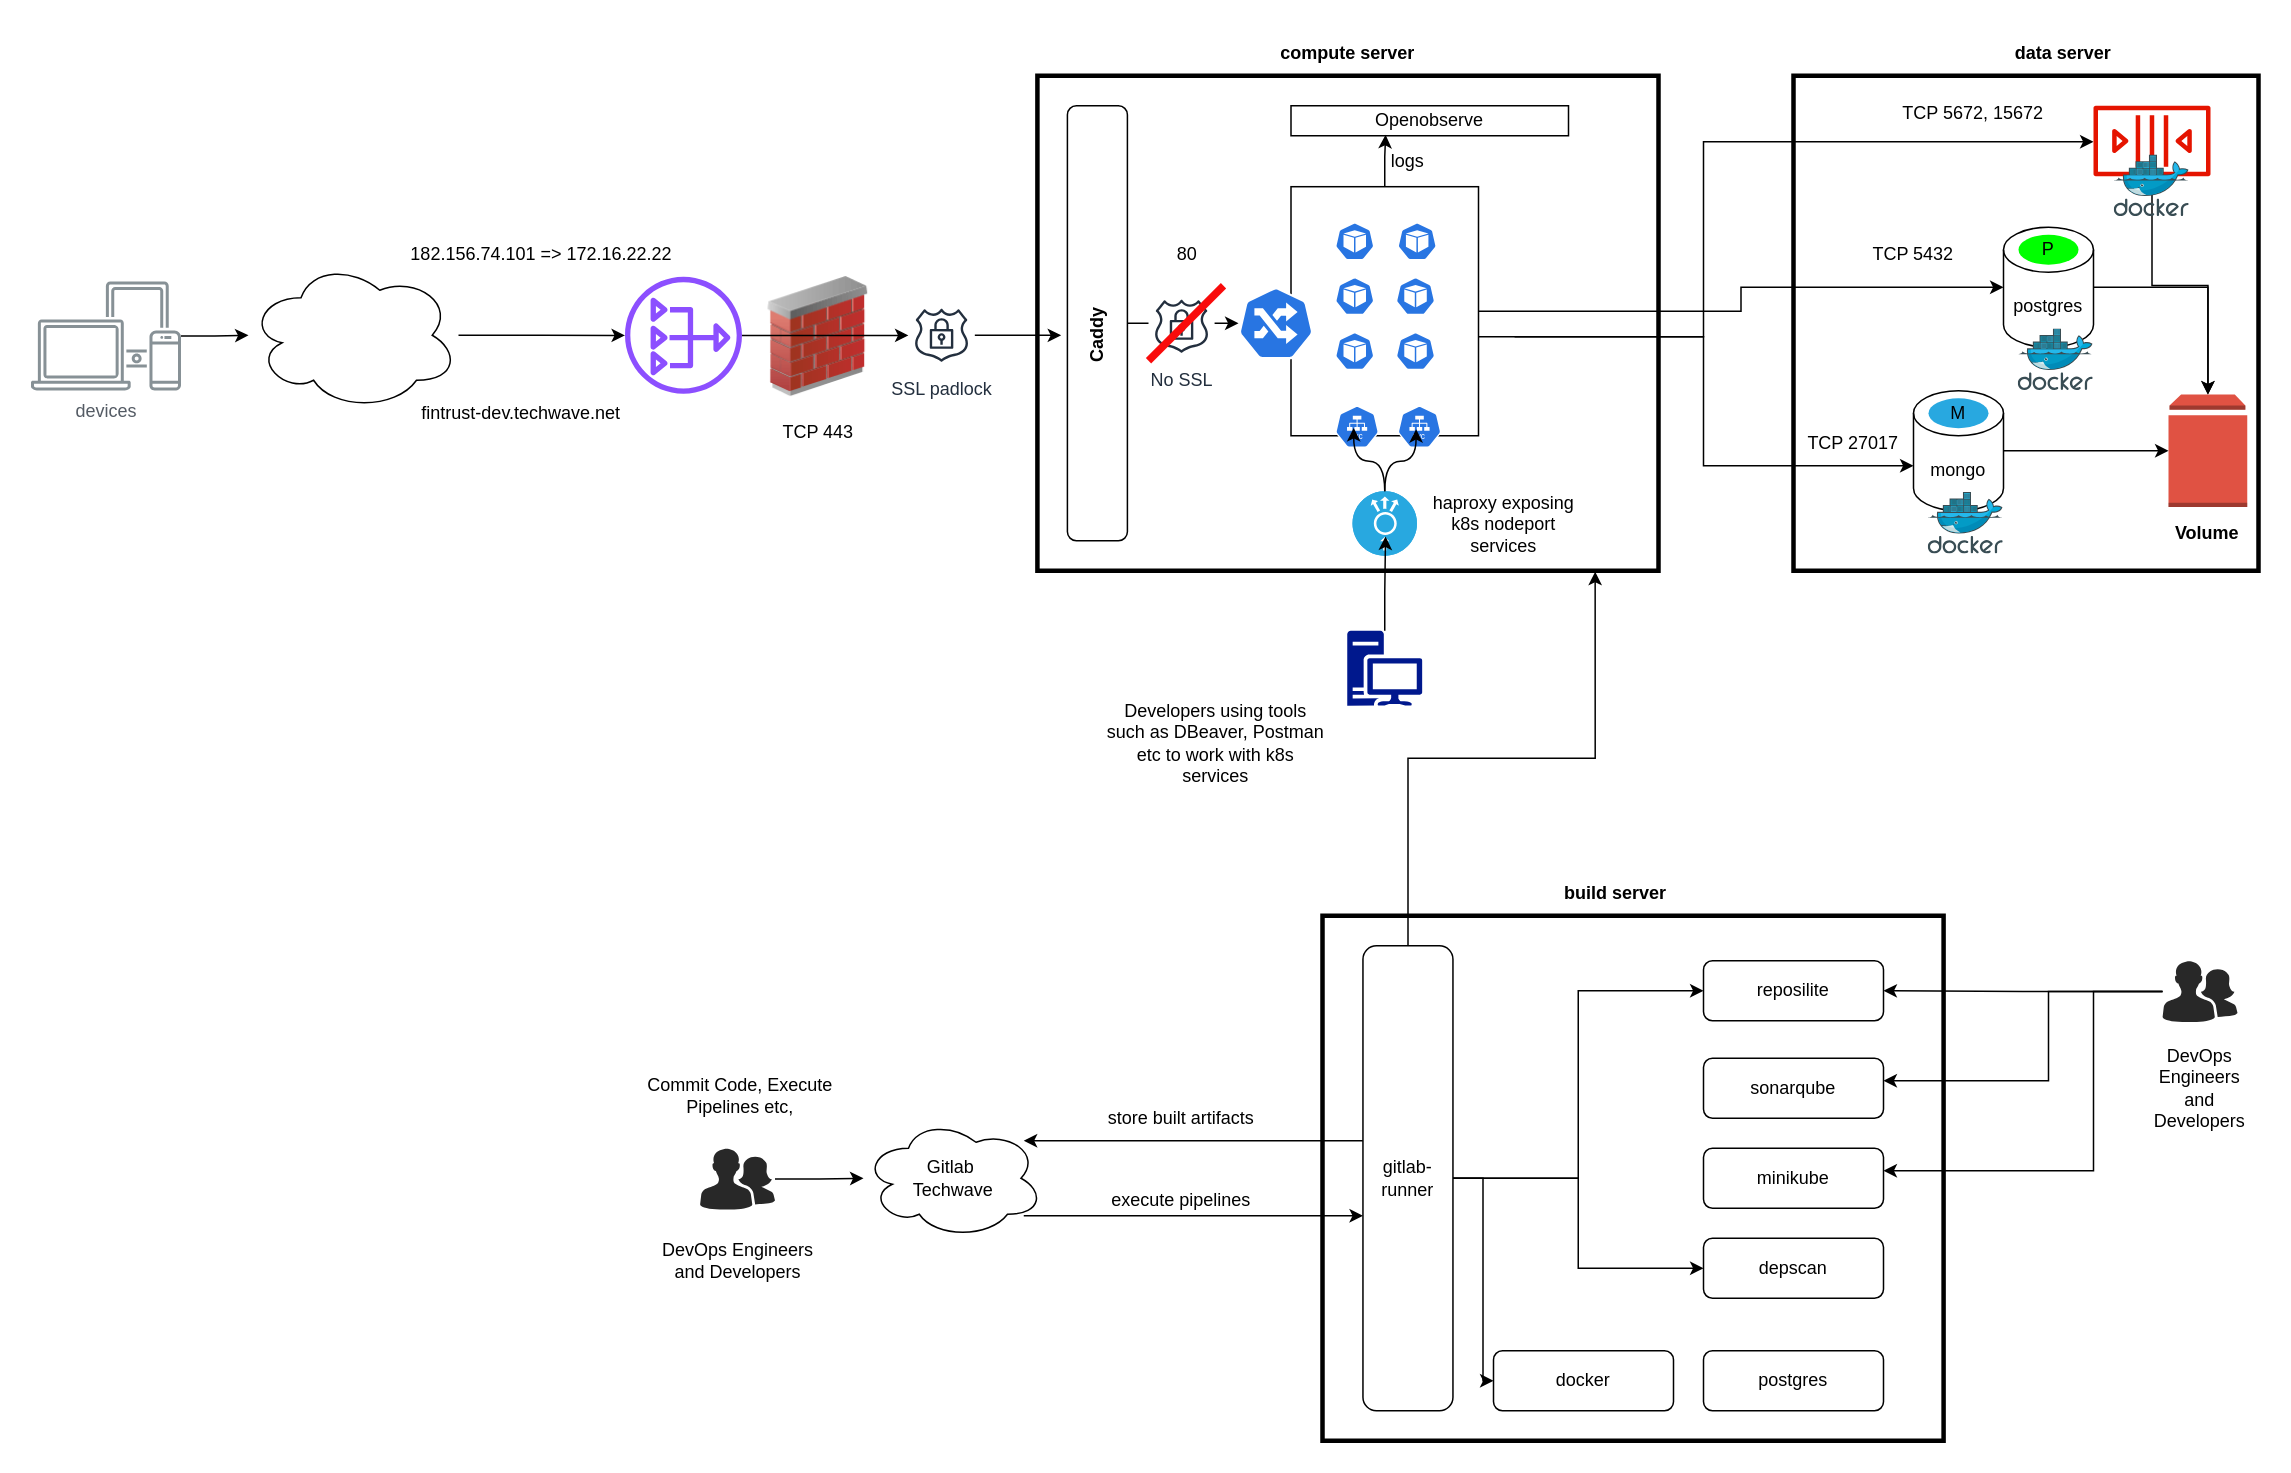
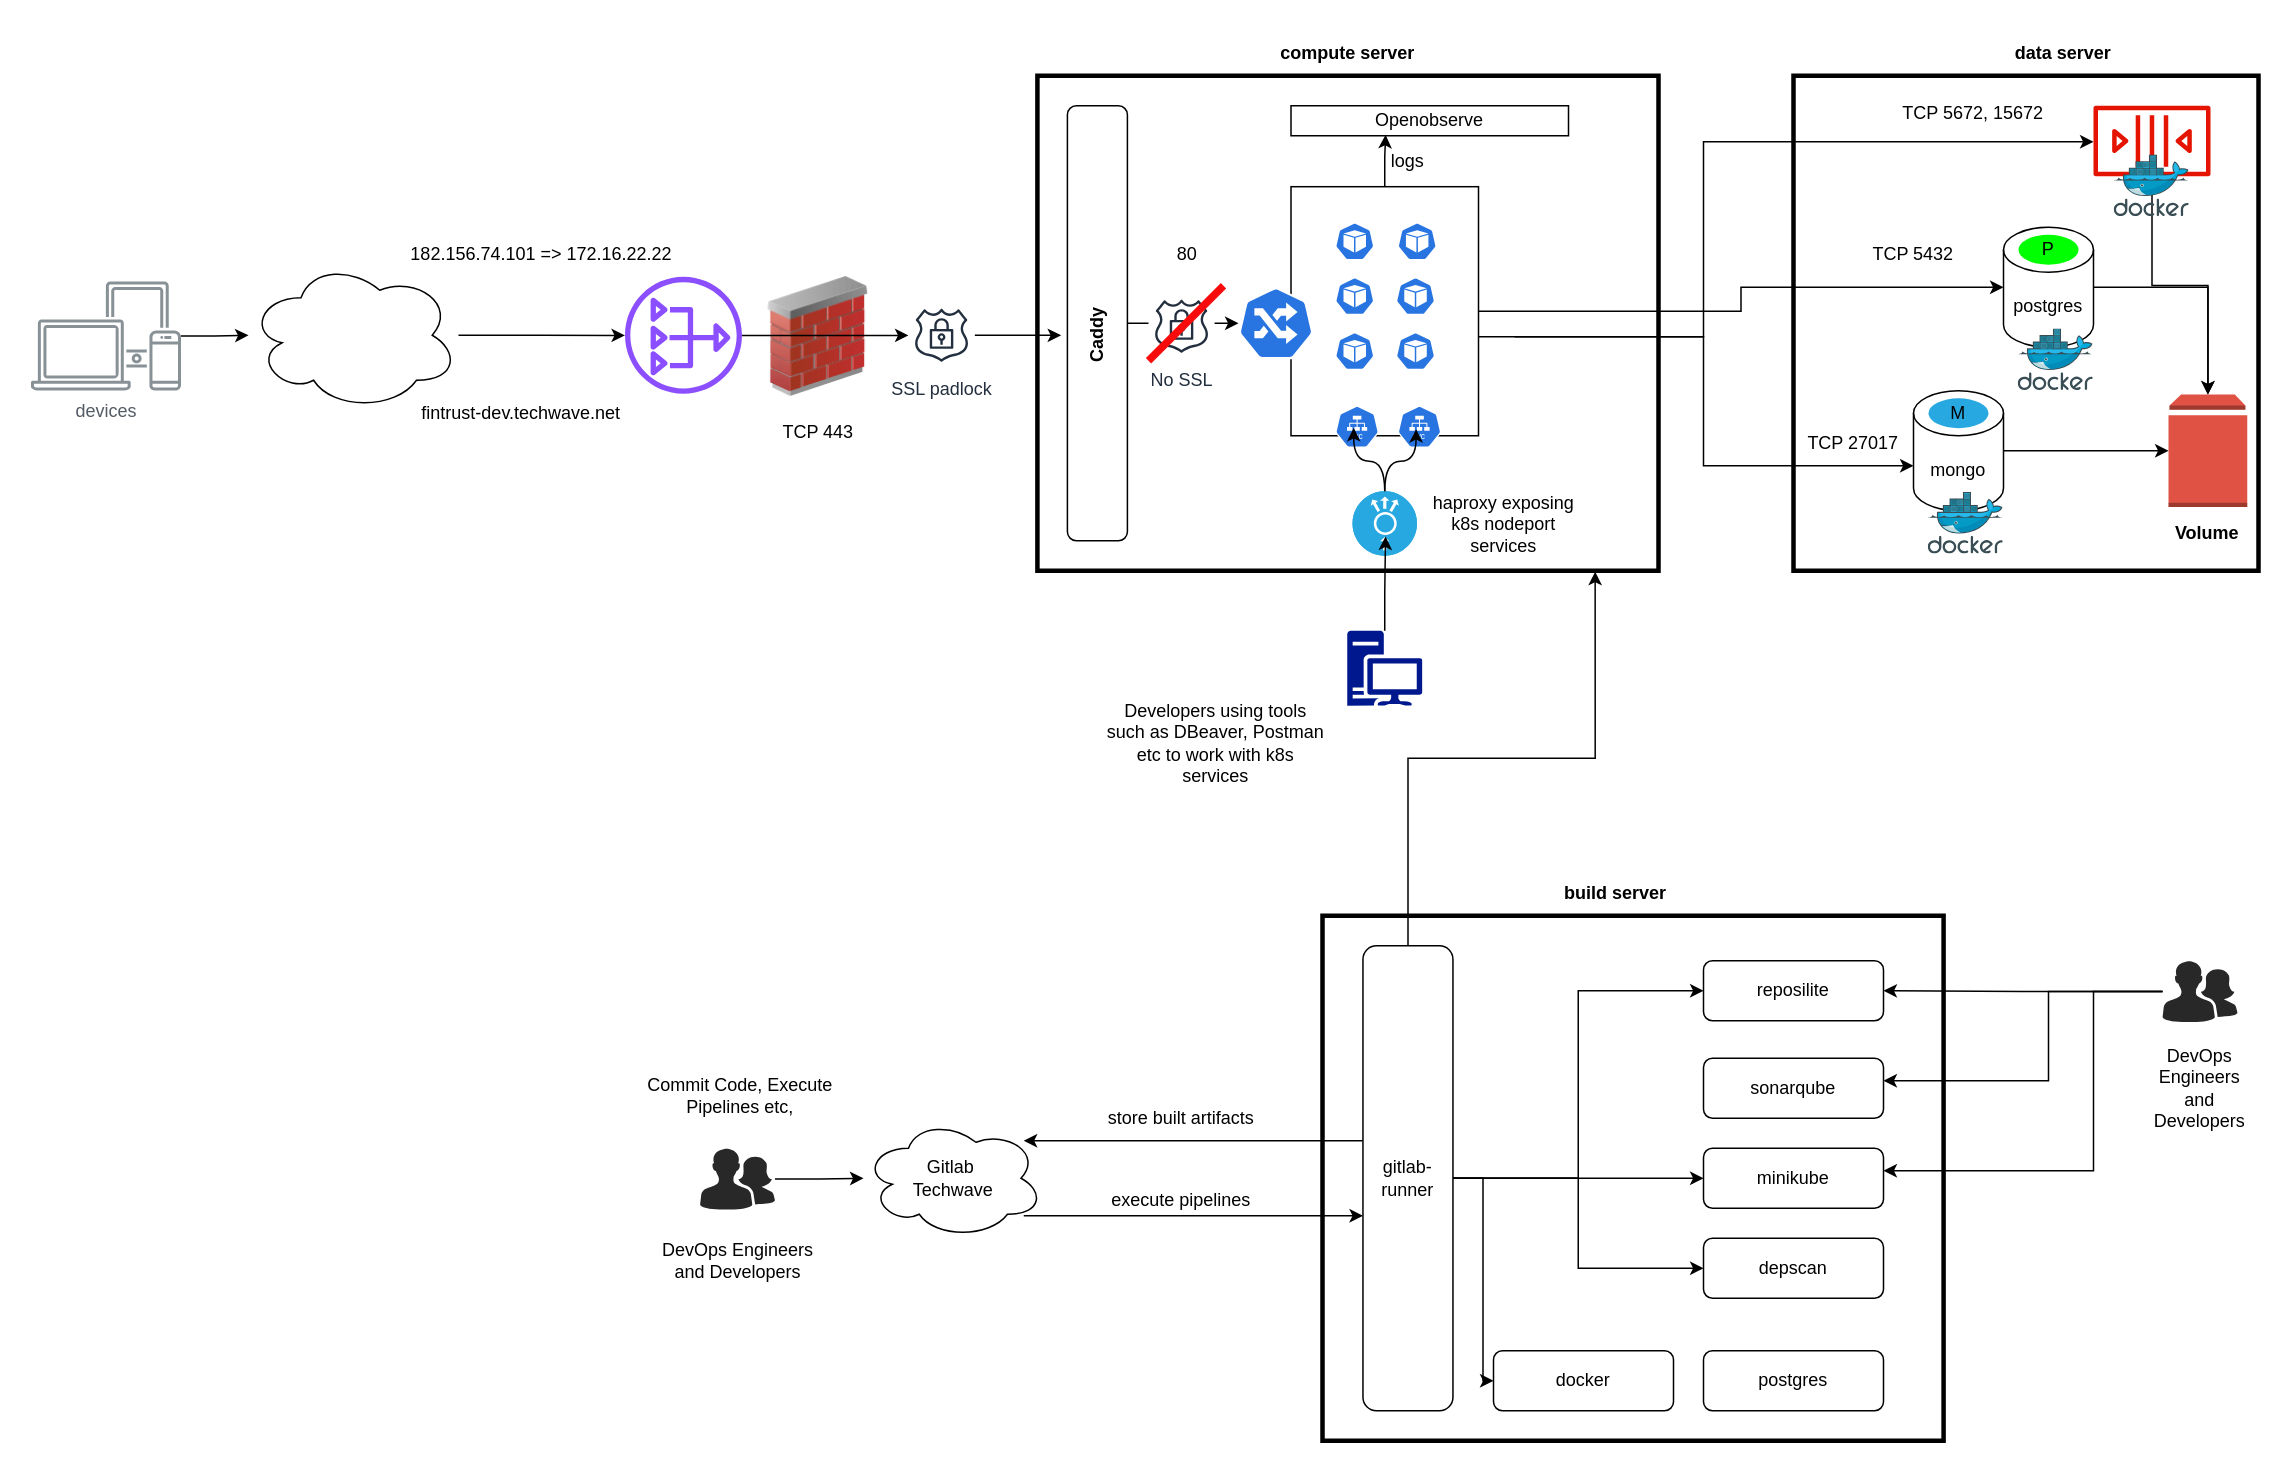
+ <mxCell id="69" style="edgeStyle=orthogonalEdgeStyle;rounded=0;orthogonalLoop=1;jettySize=auto;html=1;" parent="1" source="71" target="74" edge="1"><mxGeometry relative="1" as="geometry" /></mxCell>
